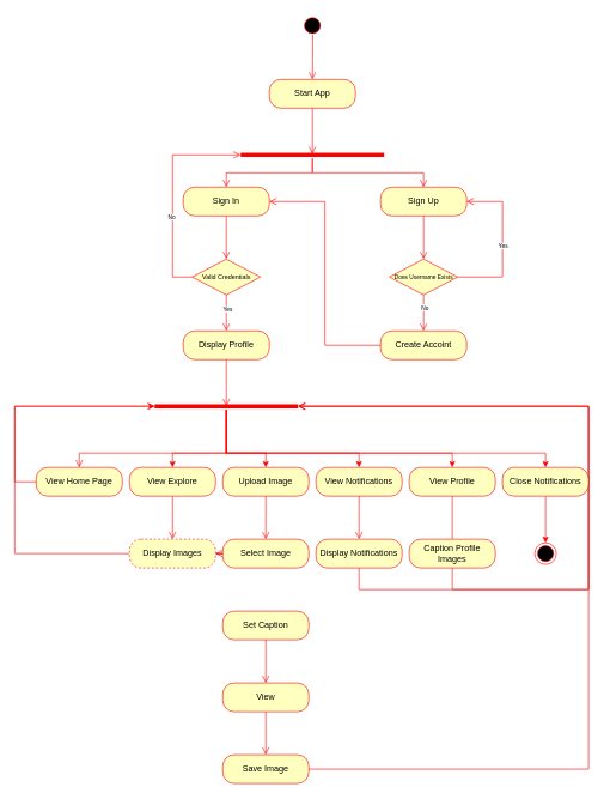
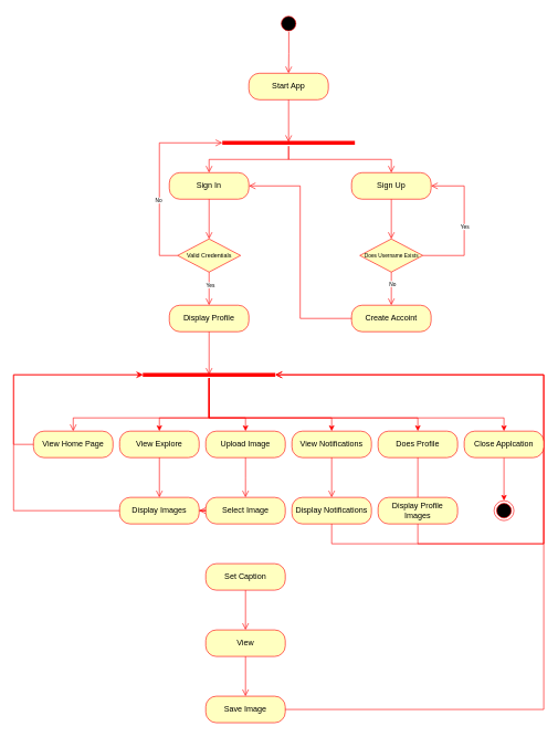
- <mxCell id="42" value="View Profile" style="rounded=1;whiteSpace=wrap;html=1;arcSize=40;fontColor=#000000;fillColor=#ffffc0;strokeColor=#ff0000;fontSize=12;" vertex="1" parent="1"><mxGeometry x="570" y="650" width="120" height="40" as="geometry" /></mxCell>
+ <mxCell id="42" value="Does Profile" style="rounded=1;whiteSpace=wrap;html=1;arcSize=40;fontColor=#000000;fillColor=#ffffc0;strokeColor=#ff0000;fontSize=12;" vertex="1" parent="1"><mxGeometry x="570" y="650" width="120" height="40" as="geometry" /></mxCell>
- <mxCell id="59" value="Close Notifications" style="rounded=1;whiteSpace=wrap;html=1;arcSize=40;fontColor=#000000;fillColor=#ffffc0;strokeColor=#ff0000;fontSize=12;" vertex="1" parent="1"><mxGeometry x="700" y="650" width="120" height="40" as="geometry" /></mxCell>
+ <mxCell id="59" value="Close Applcation" style="rounded=1;whiteSpace=wrap;html=1;arcSize=40;fontColor=#000000;fillColor=#ffffc0;strokeColor=#ff0000;fontSize=12;" vertex="1" parent="1"><mxGeometry x="700" y="650" width="120" height="40" as="geometry" /></mxCell>
- <mxCell id="57" value="Display Images" style="rounded=1;whiteSpace=wrap;html=1;arcSize=40;fontColor=#000000;fillColor=#ffffc0;strokeColor=#ff0000;fontSize=12;dashed=1;" vertex="1" parent="1"><mxGeometry x="180" y="750" width="120" height="40" as="geometry" /></mxCell>
+ <mxCell id="57" value="Display Images" style="rounded=1;whiteSpace=wrap;html=1;arcSize=40;fontColor=#000000;fillColor=#ffffc0;strokeColor=#ff0000;fontSize=12;" vertex="1" parent="1"><mxGeometry x="180" y="750" width="120" height="40" as="geometry" /></mxCell>
- <mxCell id="52" value="Caption Profile Images" style="rounded=1;whiteSpace=wrap;html=1;arcSize=40;fontColor=#000000;fillColor=#ffffc0;strokeColor=#ff0000;fontSize=12;" vertex="1" parent="1"><mxGeometry x="570" y="750" width="120" height="40" as="geometry" /></mxCell>
+ <mxCell id="52" value="Display Profile Images" style="rounded=1;whiteSpace=wrap;html=1;arcSize=40;fontColor=#000000;fillColor=#ffffc0;strokeColor=#ff0000;fontSize=12;" vertex="1" parent="1"><mxGeometry x="570" y="750" width="120" height="40" as="geometry" /></mxCell>
